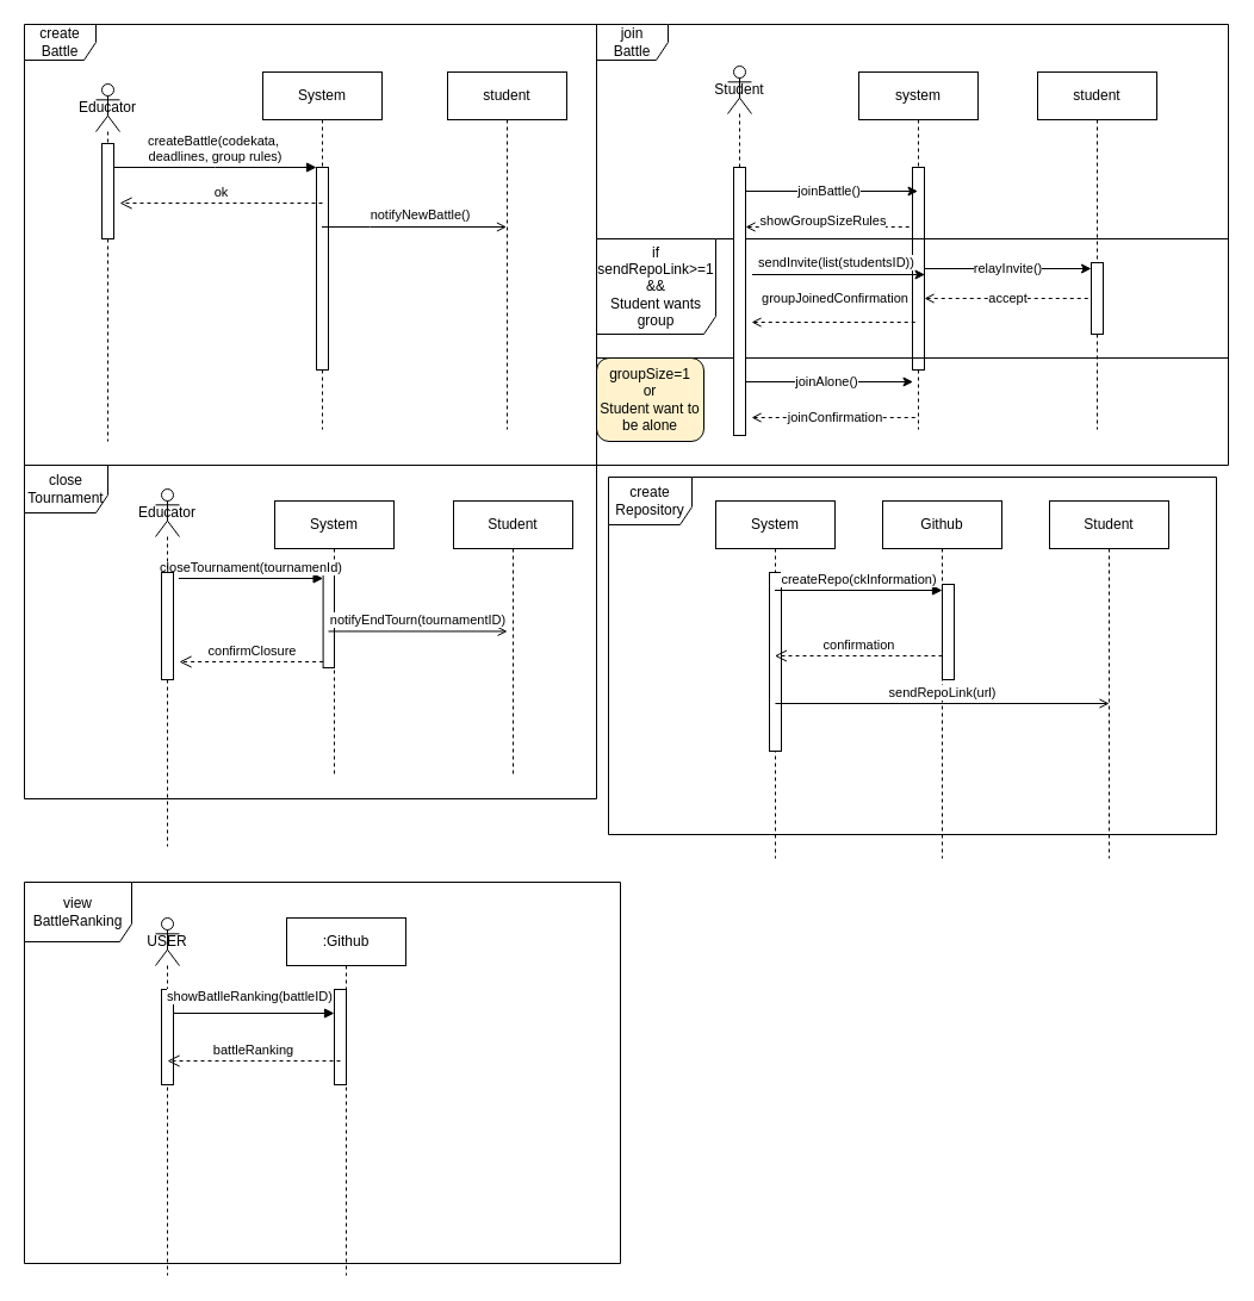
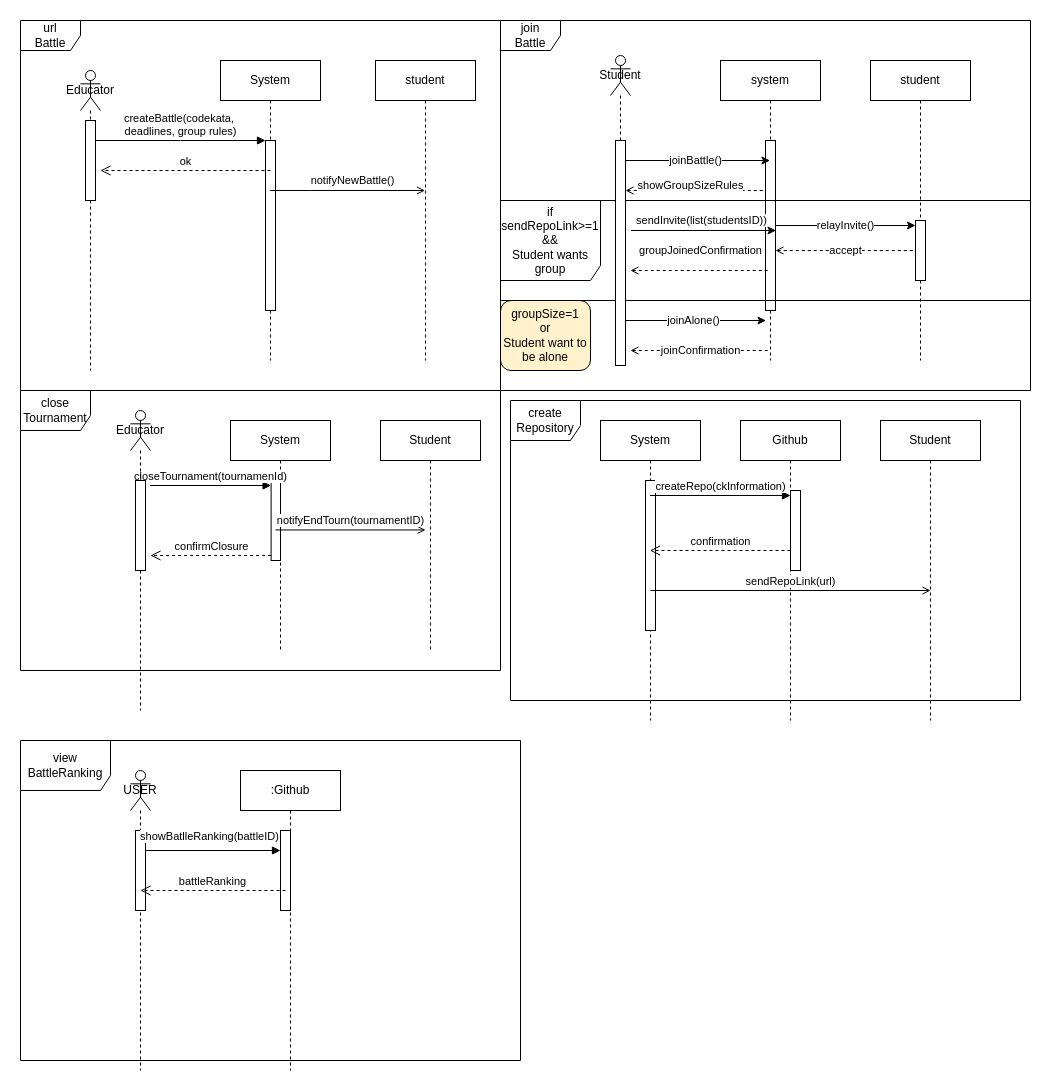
- <mxCell id="8" value="&lt;div&gt;create &lt;br&gt;&lt;/div&gt;&lt;div&gt;Battle&lt;br&gt;&lt;/div&gt;" style="shape=umlFrame;whiteSpace=wrap;html=1;pointerEvents=0;" vertex="1" parent="1"><mxGeometry x="20" width="480" height="370" as="geometry" y="20" /></mxCell>
+ <mxCell id="8" value="&lt;div&gt;url &lt;br&gt;&lt;/div&gt;&lt;div&gt;Battle&lt;br&gt;&lt;/div&gt;" style="shape=umlFrame;whiteSpace=wrap;html=1;pointerEvents=0;" vertex="1" parent="1"><mxGeometry x="20" width="480" height="370" as="geometry" y="20" /></mxCell>
